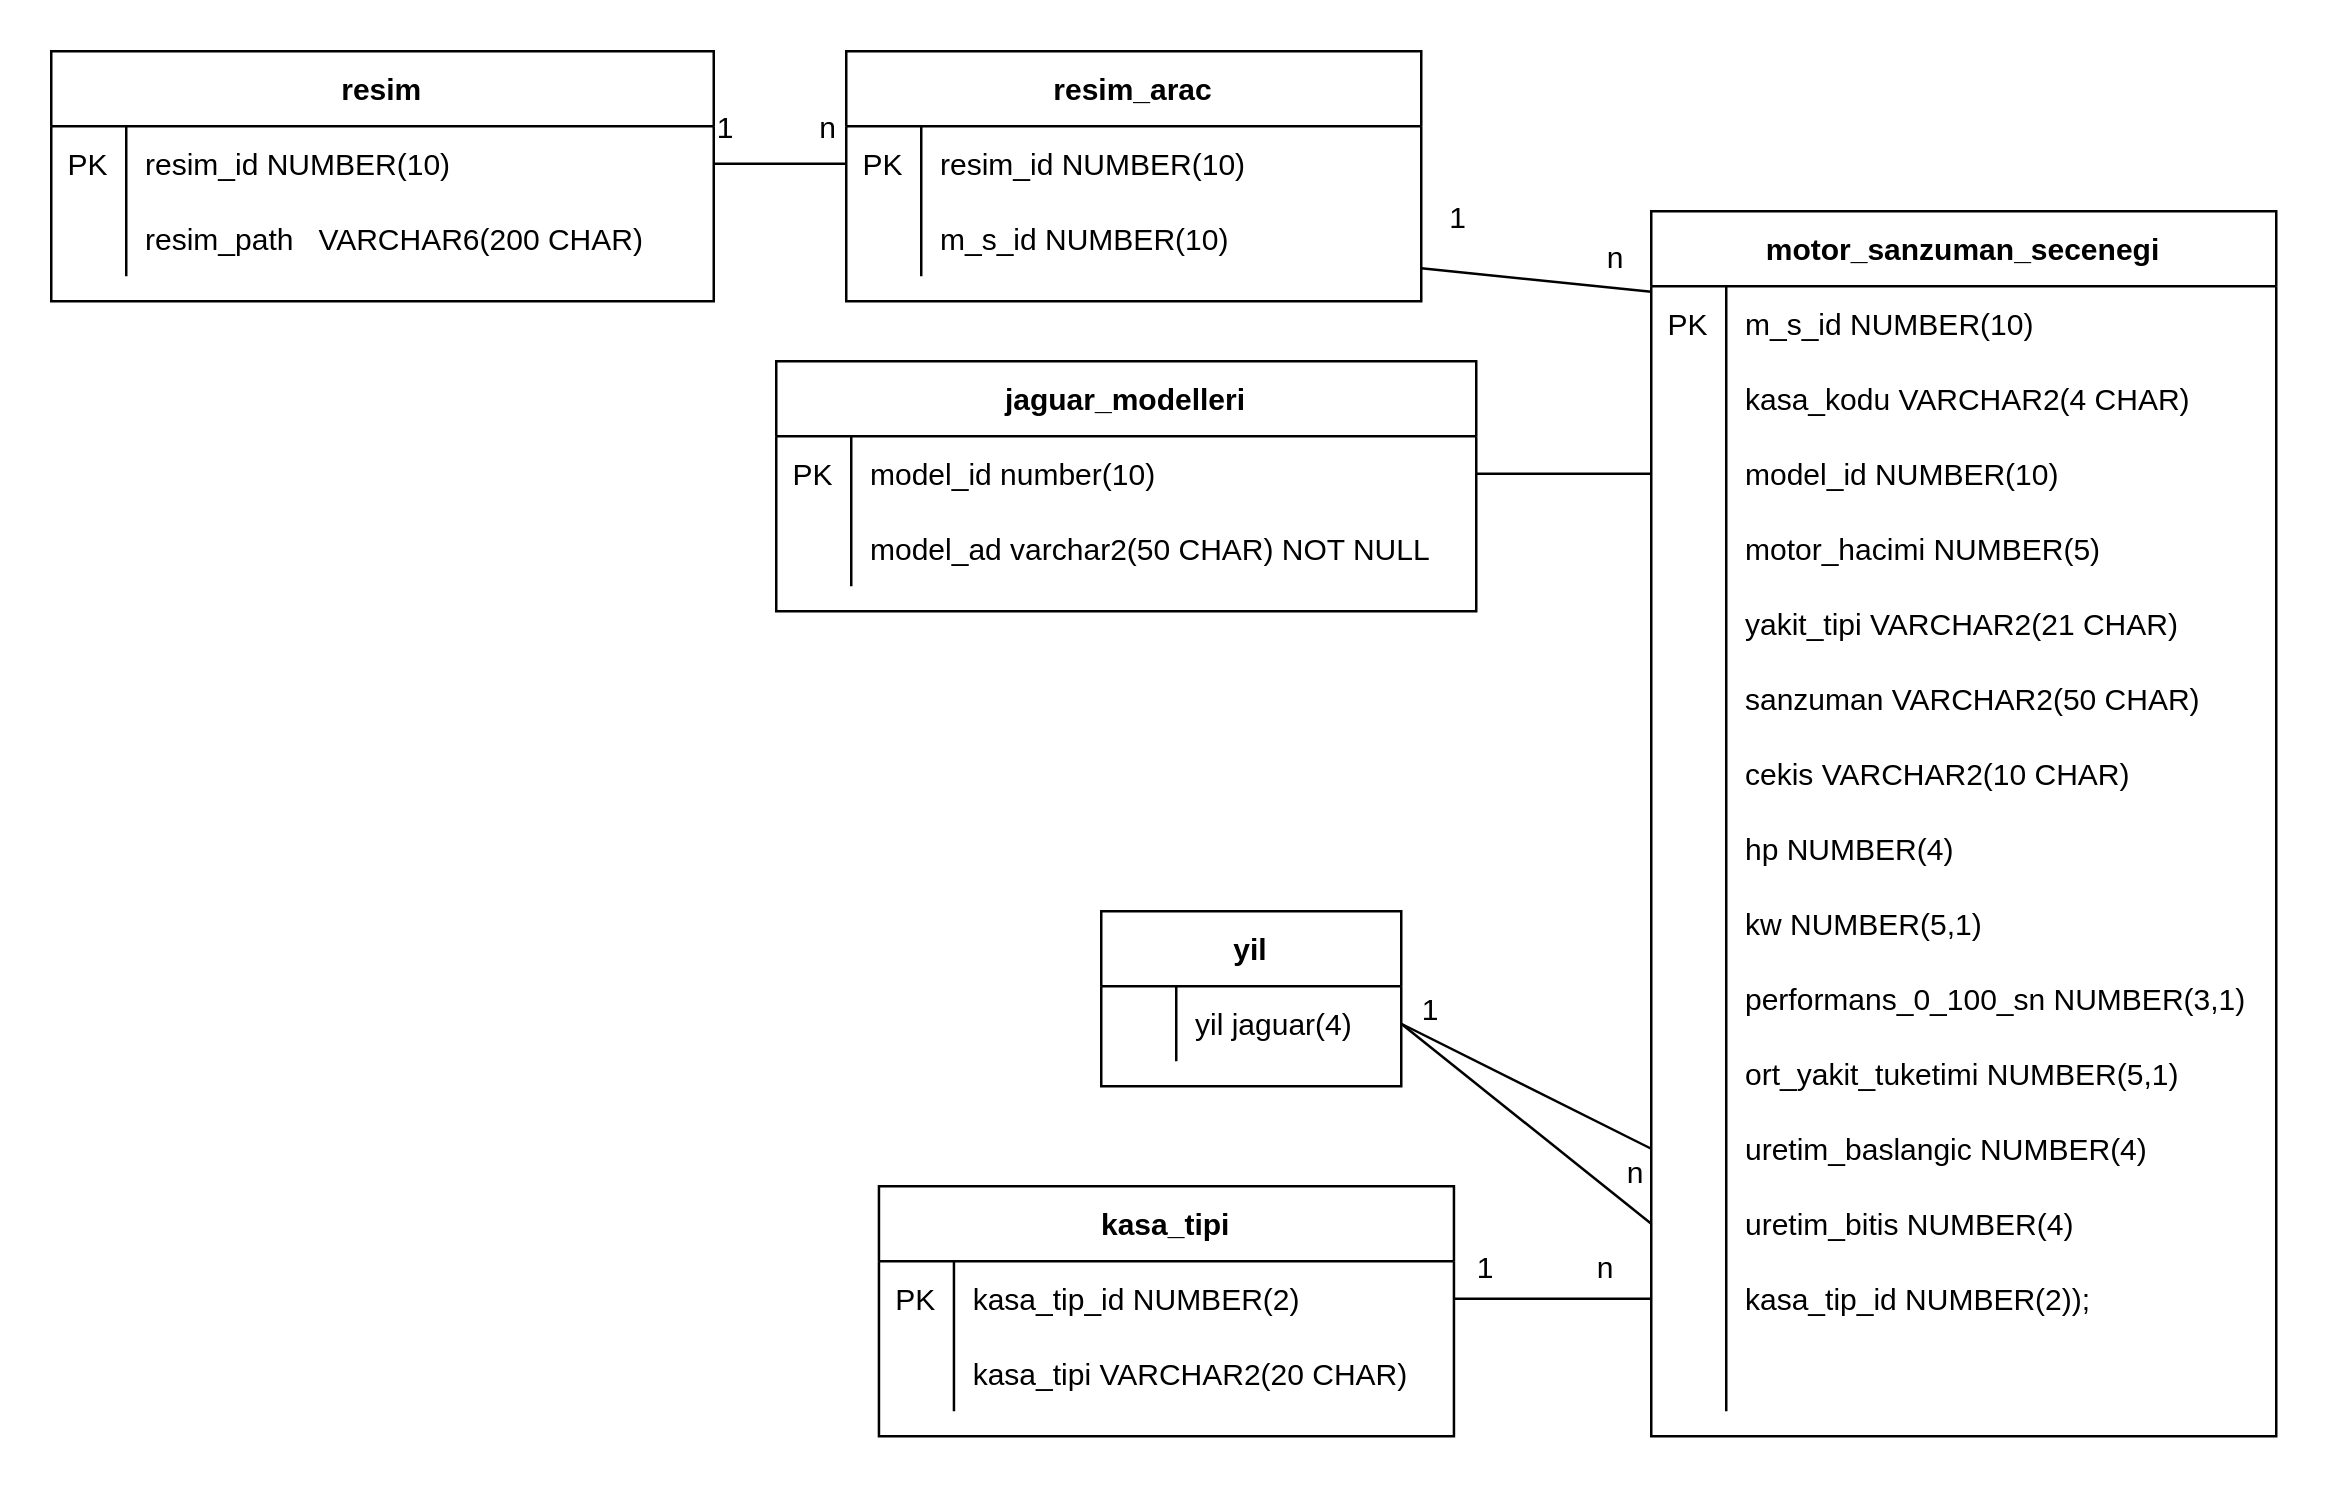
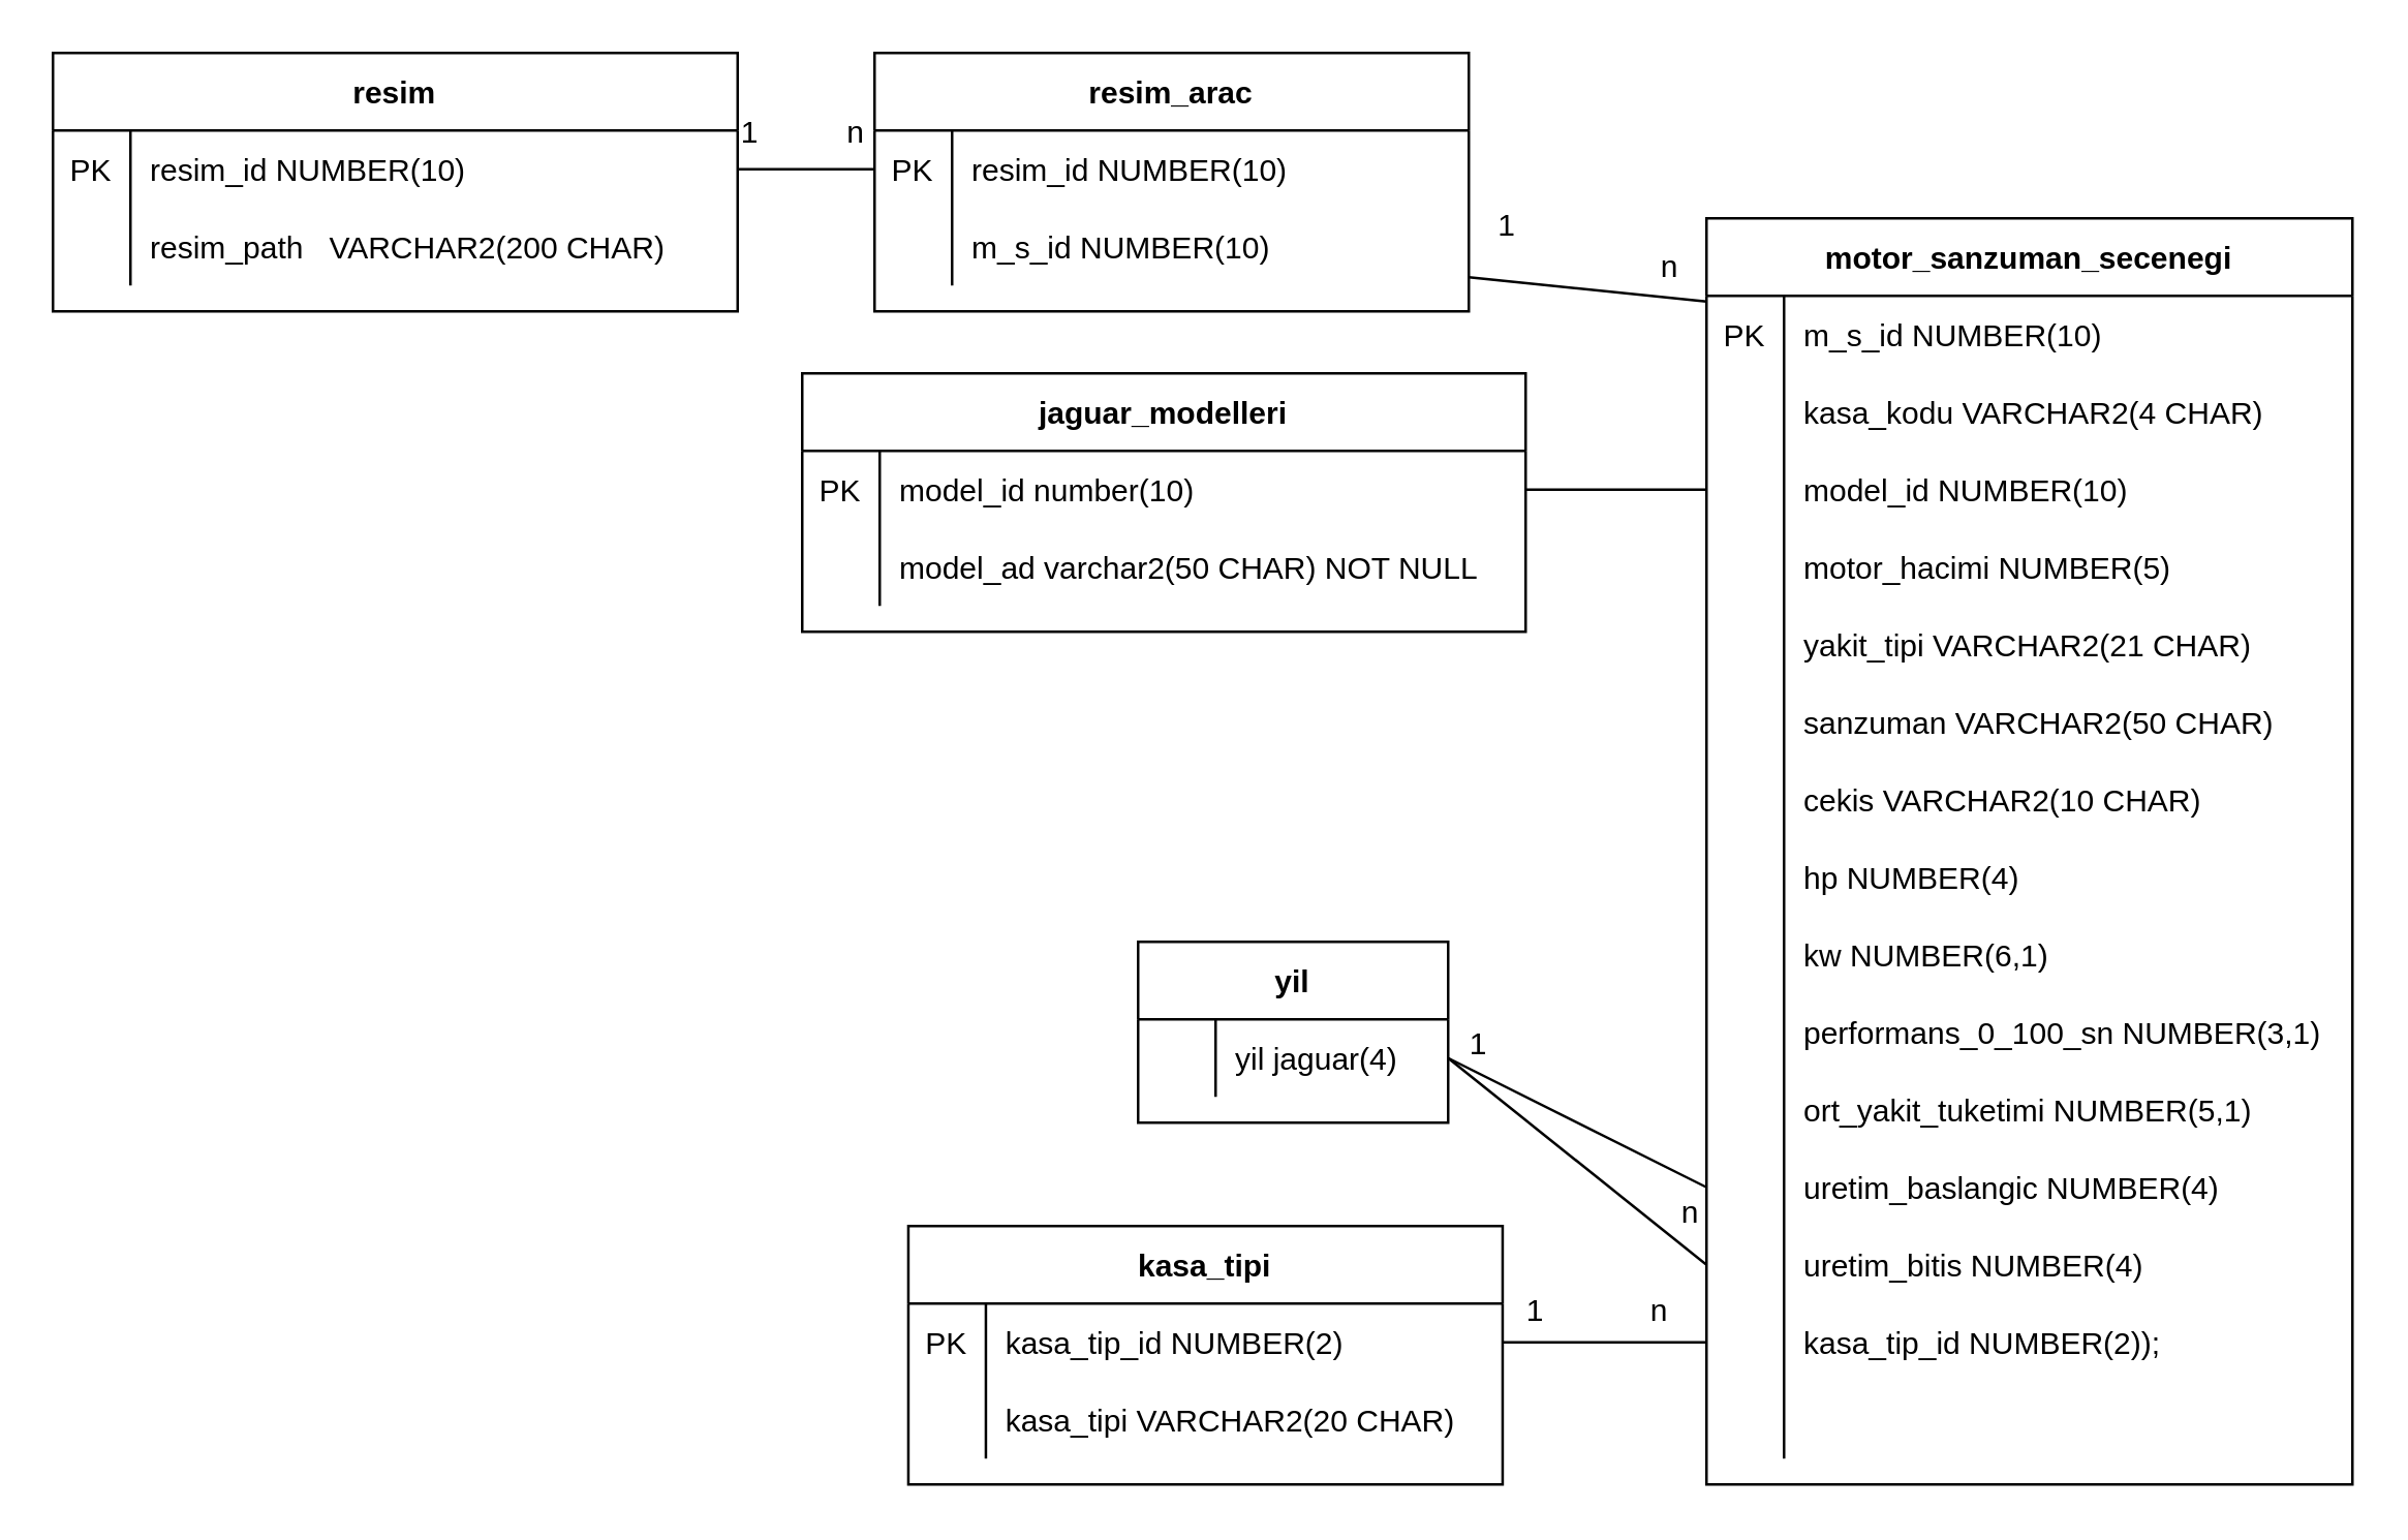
- <mxCell id="89" value="resim_path   VARCHAR6(200 CHAR)" style="shape=partialRectangle;overflow=hidden;connectable=0;fillColor=none;top=0;left=0;bottom=0;right=0;align=left;spacingLeft=6;" vertex="1" parent="87"><mxGeometry x="30" width="235" height="30" as="geometry" /></mxCell>
+ <mxCell id="89" value="resim_path   VARCHAR2(200 CHAR)" style="shape=partialRectangle;overflow=hidden;connectable=0;fillColor=none;top=0;left=0;bottom=0;right=0;align=left;spacingLeft=6;" vertex="1" parent="87"><mxGeometry x="30" width="235" height="30" as="geometry" /></mxCell>
- <mxCell id="43" value="kw                  NUMBER(5,1)" style="shape=partialRectangle;overflow=hidden;connectable=0;fillColor=none;top=0;left=0;bottom=0;right=0;align=left;spacingLeft=6;" parent="41" vertex="1"><mxGeometry x="30" width="220" height="30" as="geometry" /></mxCell>
+ <mxCell id="43" value="kw                  NUMBER(6,1)" style="shape=partialRectangle;overflow=hidden;connectable=0;fillColor=none;top=0;left=0;bottom=0;right=0;align=left;spacingLeft=6;" parent="41" vertex="1"><mxGeometry x="30" width="220" height="30" as="geometry" /></mxCell>
